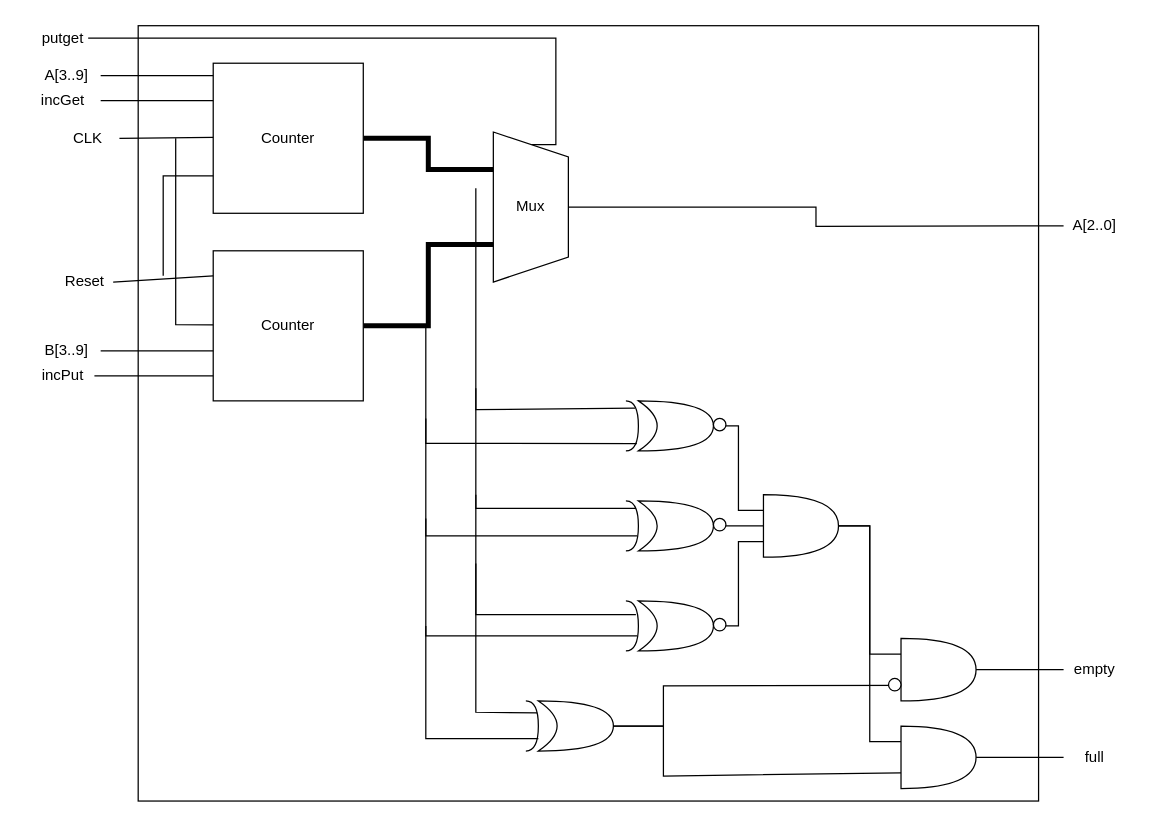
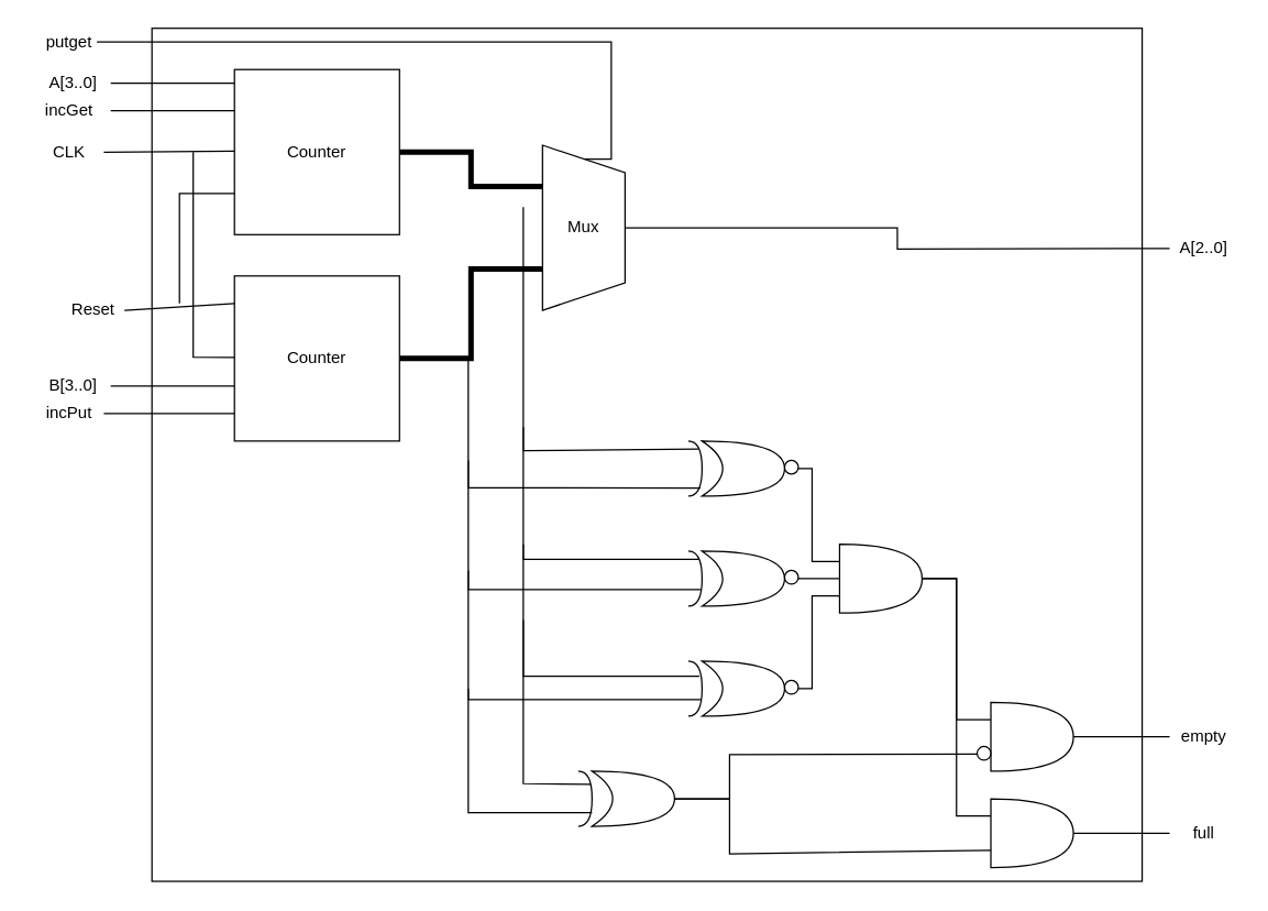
- <mxCell id="57" value="A[3..9]" style="text;html=1;strokeColor=none;fillColor=none;align=center;verticalAlign=middle;whiteSpace=wrap;rounded=0;" vertex="1" parent="1"><mxGeometry x="32.5" y="50" width="40" height="20" as="geometry" /></mxCell>
+ <mxCell id="57" value="A[3..0]" style="text;html=1;strokeColor=none;fillColor=none;align=center;verticalAlign=middle;whiteSpace=wrap;rounded=0;" vertex="1" parent="1"><mxGeometry x="32.5" y="50" width="40" height="20" as="geometry" /></mxCell>
- <mxCell id="49" value="CLK" style="text;html=1;strokeColor=none;fillColor=none;align=center;verticalAlign=middle;whiteSpace=wrap;rounded=0;" vertex="1" parent="1"><mxGeometry x="45" y="100" width="50" height="20" as="geometry" /></mxCell>
+ <mxCell id="49" value="CLK" style="text;html=1;strokeColor=none;fillColor=none;align=center;verticalAlign=middle;whiteSpace=wrap;rounded=0;" vertex="1" parent="1"><mxGeometry x="25" y="100" width="50" height="20" as="geometry" /></mxCell>
- <mxCell id="58" value="B[3..9]" style="text;html=1;strokeColor=none;fillColor=none;align=center;verticalAlign=middle;whiteSpace=wrap;rounded=0;" vertex="1" parent="1"><mxGeometry x="32.5" y="270" width="40" height="20" as="geometry" /></mxCell>
+ <mxCell id="58" value="B[3..0]" style="text;html=1;strokeColor=none;fillColor=none;align=center;verticalAlign=middle;whiteSpace=wrap;rounded=0;" vertex="1" parent="1"><mxGeometry x="32.5" y="270" width="40" height="20" as="geometry" /></mxCell>
